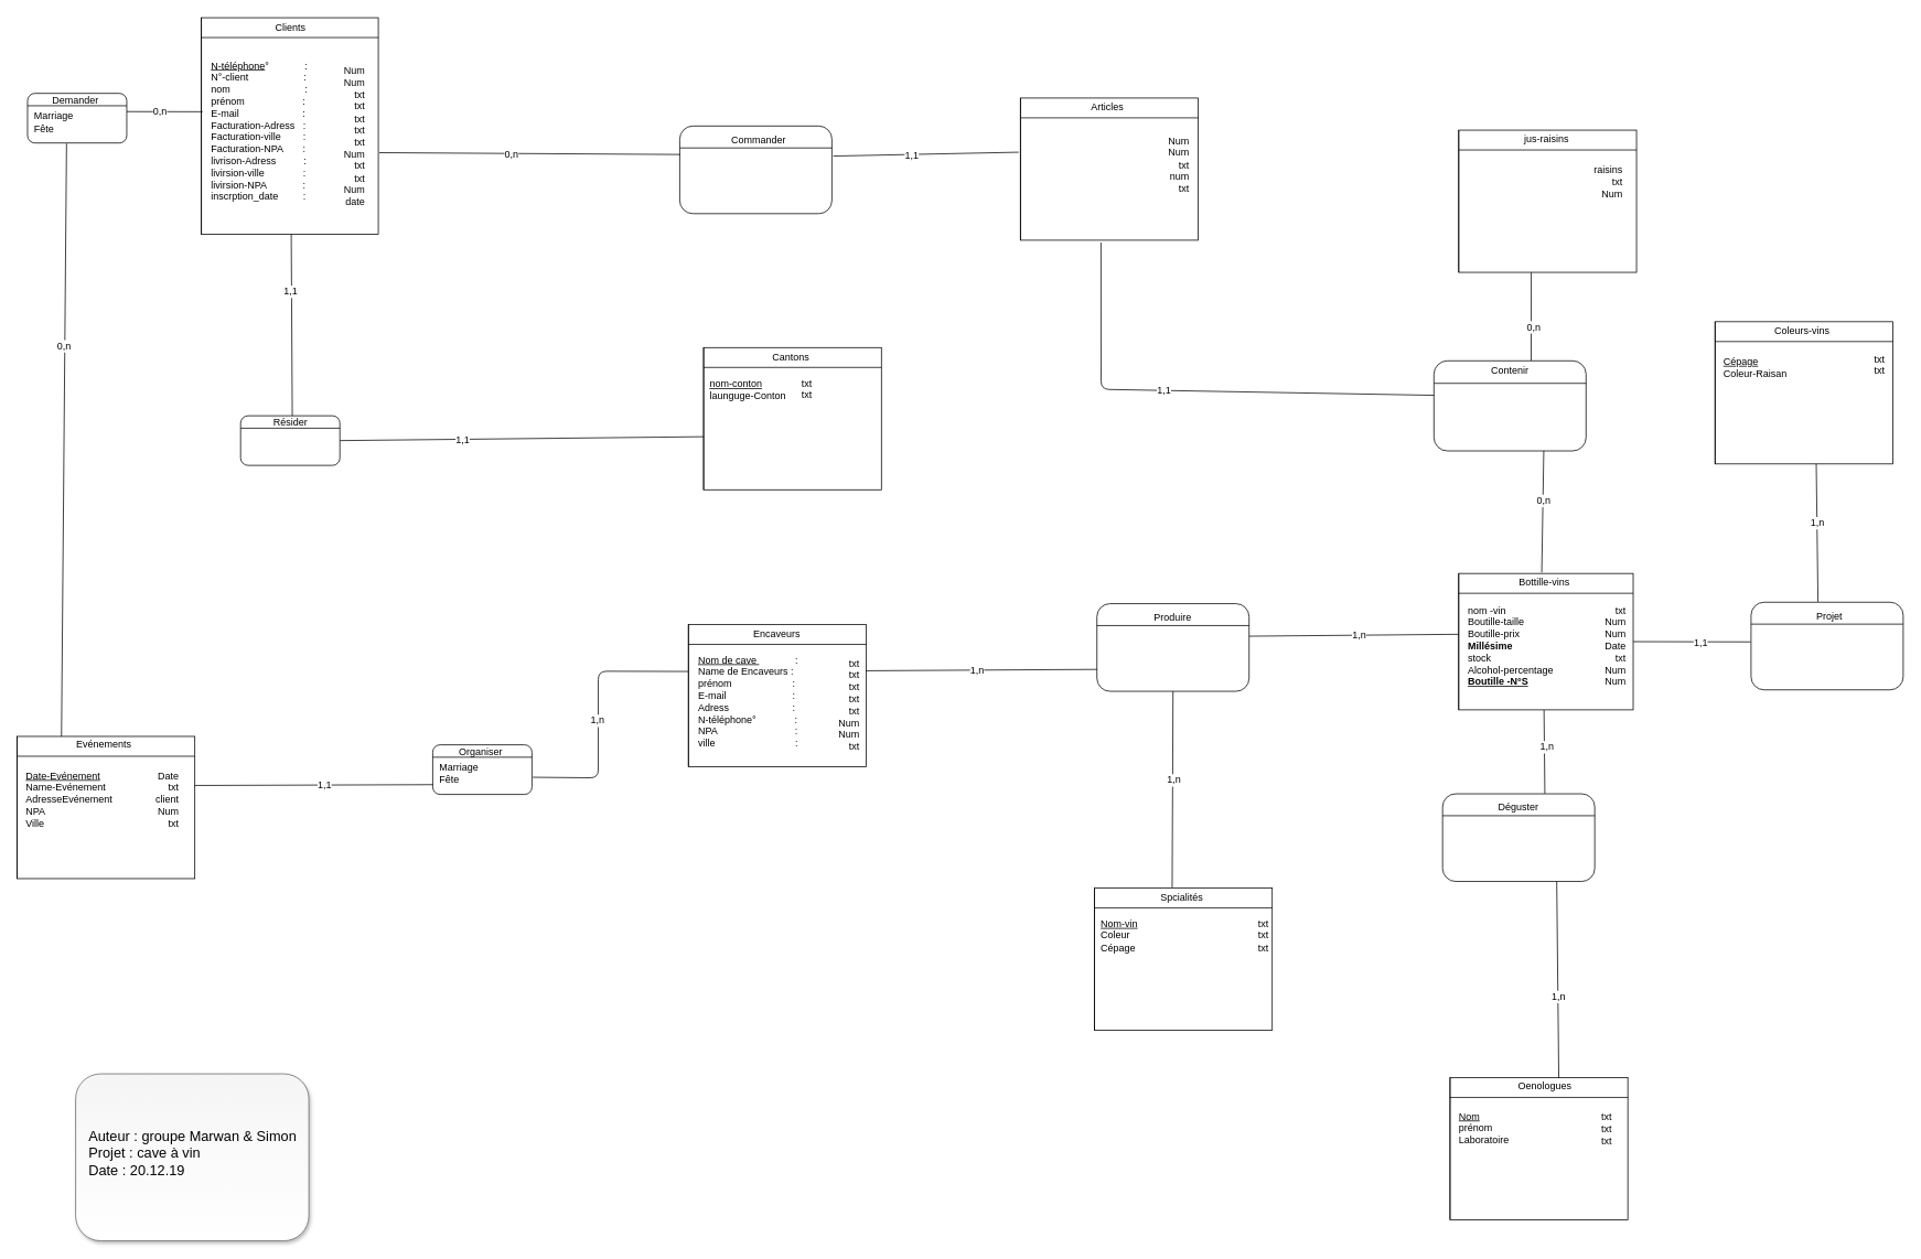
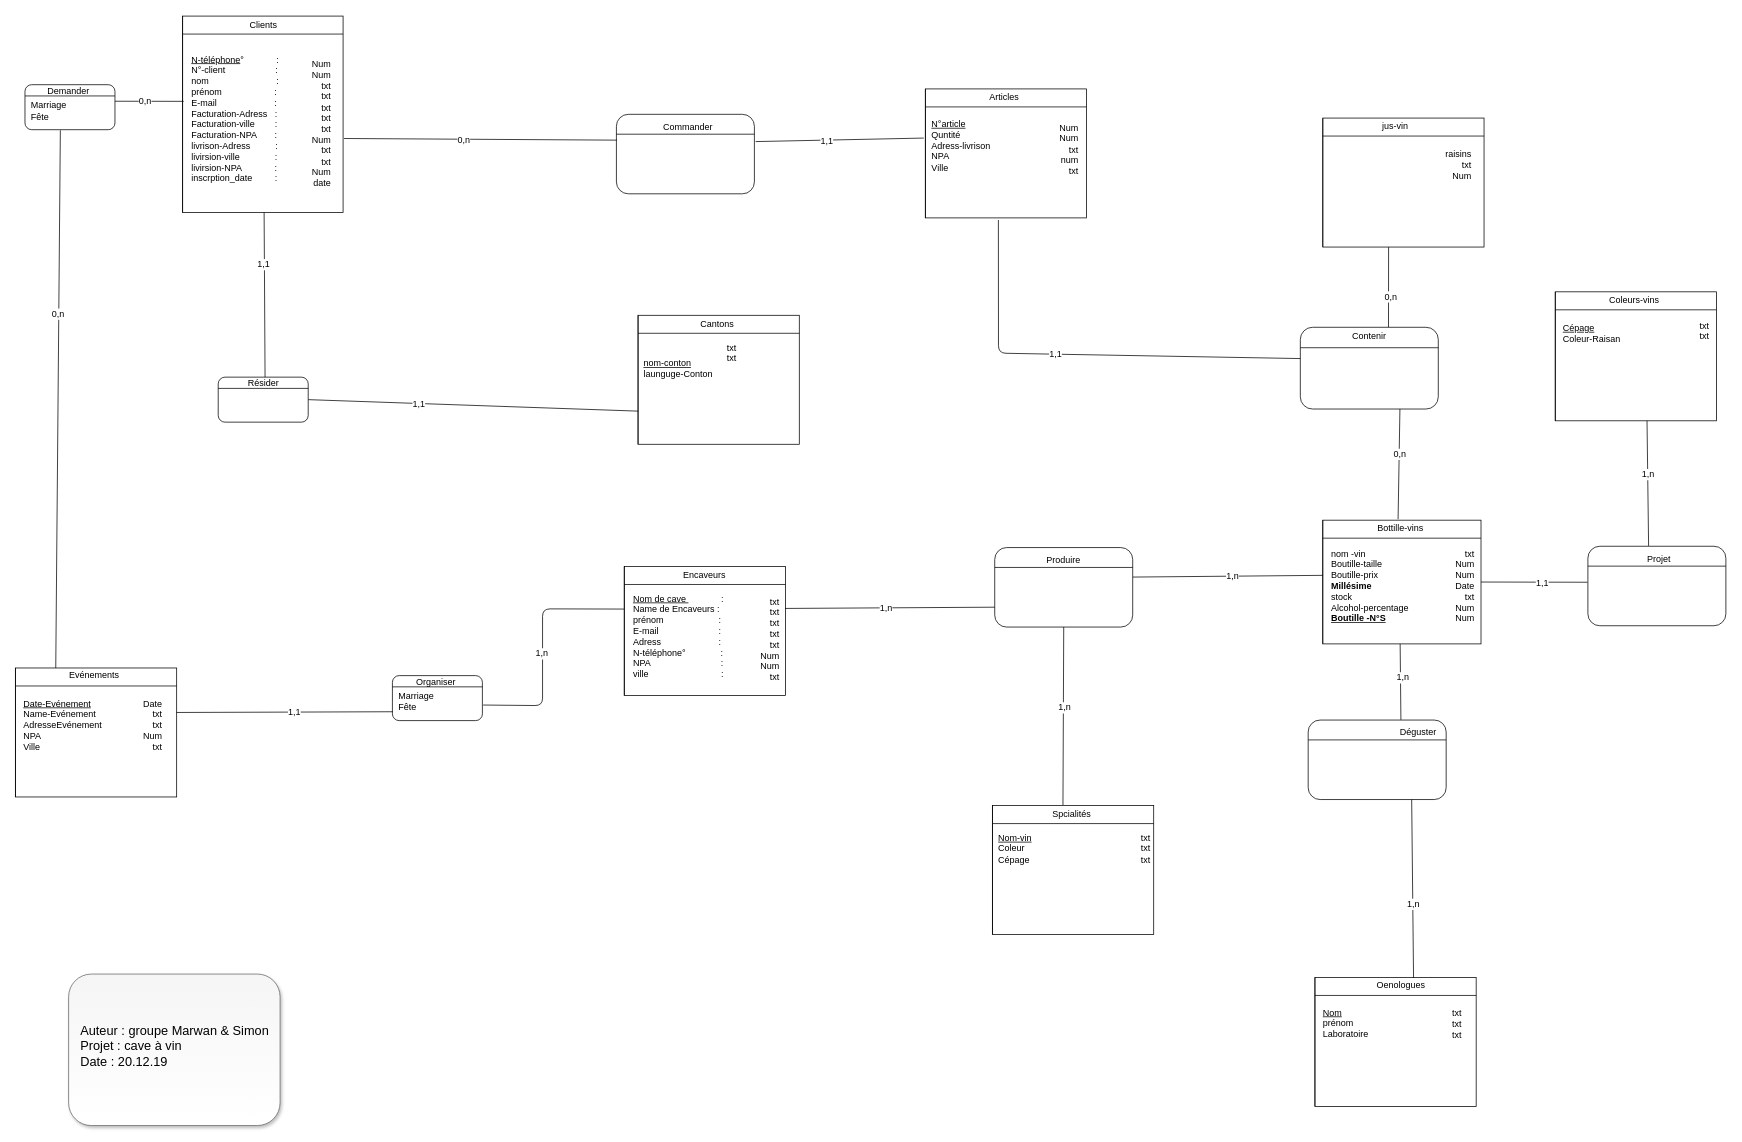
- <mxCell id="42" value="jus-raisins" style="text;html=1;strokeColor=none;fillColor=none;align=left;verticalAlign=middle;whiteSpace=wrap;rounded=0;" parent="39" vertex="1"><mxGeometry x="77" width="74" height="20" as="geometry" /></mxCell>
+ <mxCell id="42" value="jus-vin" style="text;html=1;strokeColor=none;fillColor=none;align=left;verticalAlign=middle;whiteSpace=wrap;rounded=0;" parent="39" vertex="1"><mxGeometry x="77" width="74" height="20" as="geometry" /></mxCell>
+ <mxCell id="69" value="&lt;u&gt;N°article&lt;/u&gt;&lt;br&gt;Quntité&amp;nbsp;&lt;br&gt;Adress-livrison&lt;br&gt;NPA&lt;br&gt;Ville&amp;nbsp; &amp;nbsp; &amp;nbsp; &amp;nbsp; &amp;nbsp; &amp;nbsp; &amp;nbsp; &amp;nbsp; &amp;nbsp; &amp;nbsp; &amp;nbsp; &amp;nbsp; &amp;nbsp; &amp;nbsp;&amp;nbsp;" style="text;html=1;strokeColor=none;fillColor=none;align=left;verticalAlign=top;whiteSpace=wrap;rounded=0;" parent="66" vertex="1"><mxGeometry x="6.408" y="33.029" width="109.977" height="105.111" as="geometry" /></mxCell>
- <mxCell id="49" value="&lt;u&gt;nom-conton&lt;/u&gt;&lt;br&gt;launguge-Conton" style="text;html=1;" parent="43" vertex="1"><mxGeometry x="6" y="30" width="104" height="117" as="geometry" /></mxCell>
+ <mxCell id="49" value="&lt;u&gt;nom-conton&lt;/u&gt;&lt;br&gt;launguge-Conton" style="text;html=1;" parent="43" vertex="1"><mxGeometry x="6" y="50" width="104" height="117" as="geometry" /></mxCell>
- <mxCell id="30" value="Date&lt;br&gt;txt&lt;br&gt;client&lt;br&gt;Num&lt;br&gt;txt" style="text;html=1;strokeColor=none;fillColor=none;align=right;verticalAlign=top;whiteSpace=wrap;rounded=0;horizontal=1;" parent="27" vertex="1"><mxGeometry x="124" y="34" width="74" height="95" as="geometry" /></mxCell>
+ <mxCell id="30" value="Date&lt;br&gt;txt&lt;br&gt;txt&lt;br&gt;Num&lt;br&gt;txt" style="text;html=1;strokeColor=none;fillColor=none;align=right;verticalAlign=top;whiteSpace=wrap;rounded=0;horizontal=1;" parent="27" vertex="1"><mxGeometry x="124" y="34" width="74" height="95" as="geometry" /></mxCell>
- <mxCell id="85" value="Déguster" style="text;html=1;strokeColor=none;fillColor=none;align=center;verticalAlign=middle;whiteSpace=wrap;rounded=0;" parent="82" vertex="1"><mxGeometry x="72" y="6.241" width="40" height="20" as="geometry" /></mxCell>
+ <mxCell id="85" value="Déguster" style="text;html=1;strokeColor=none;fillColor=none;align=center;verticalAlign=middle;whiteSpace=wrap;rounded=0;" parent="82" vertex="1"><mxGeometry x="127" y="6.241" width="40" height="20" as="geometry" /></mxCell>
